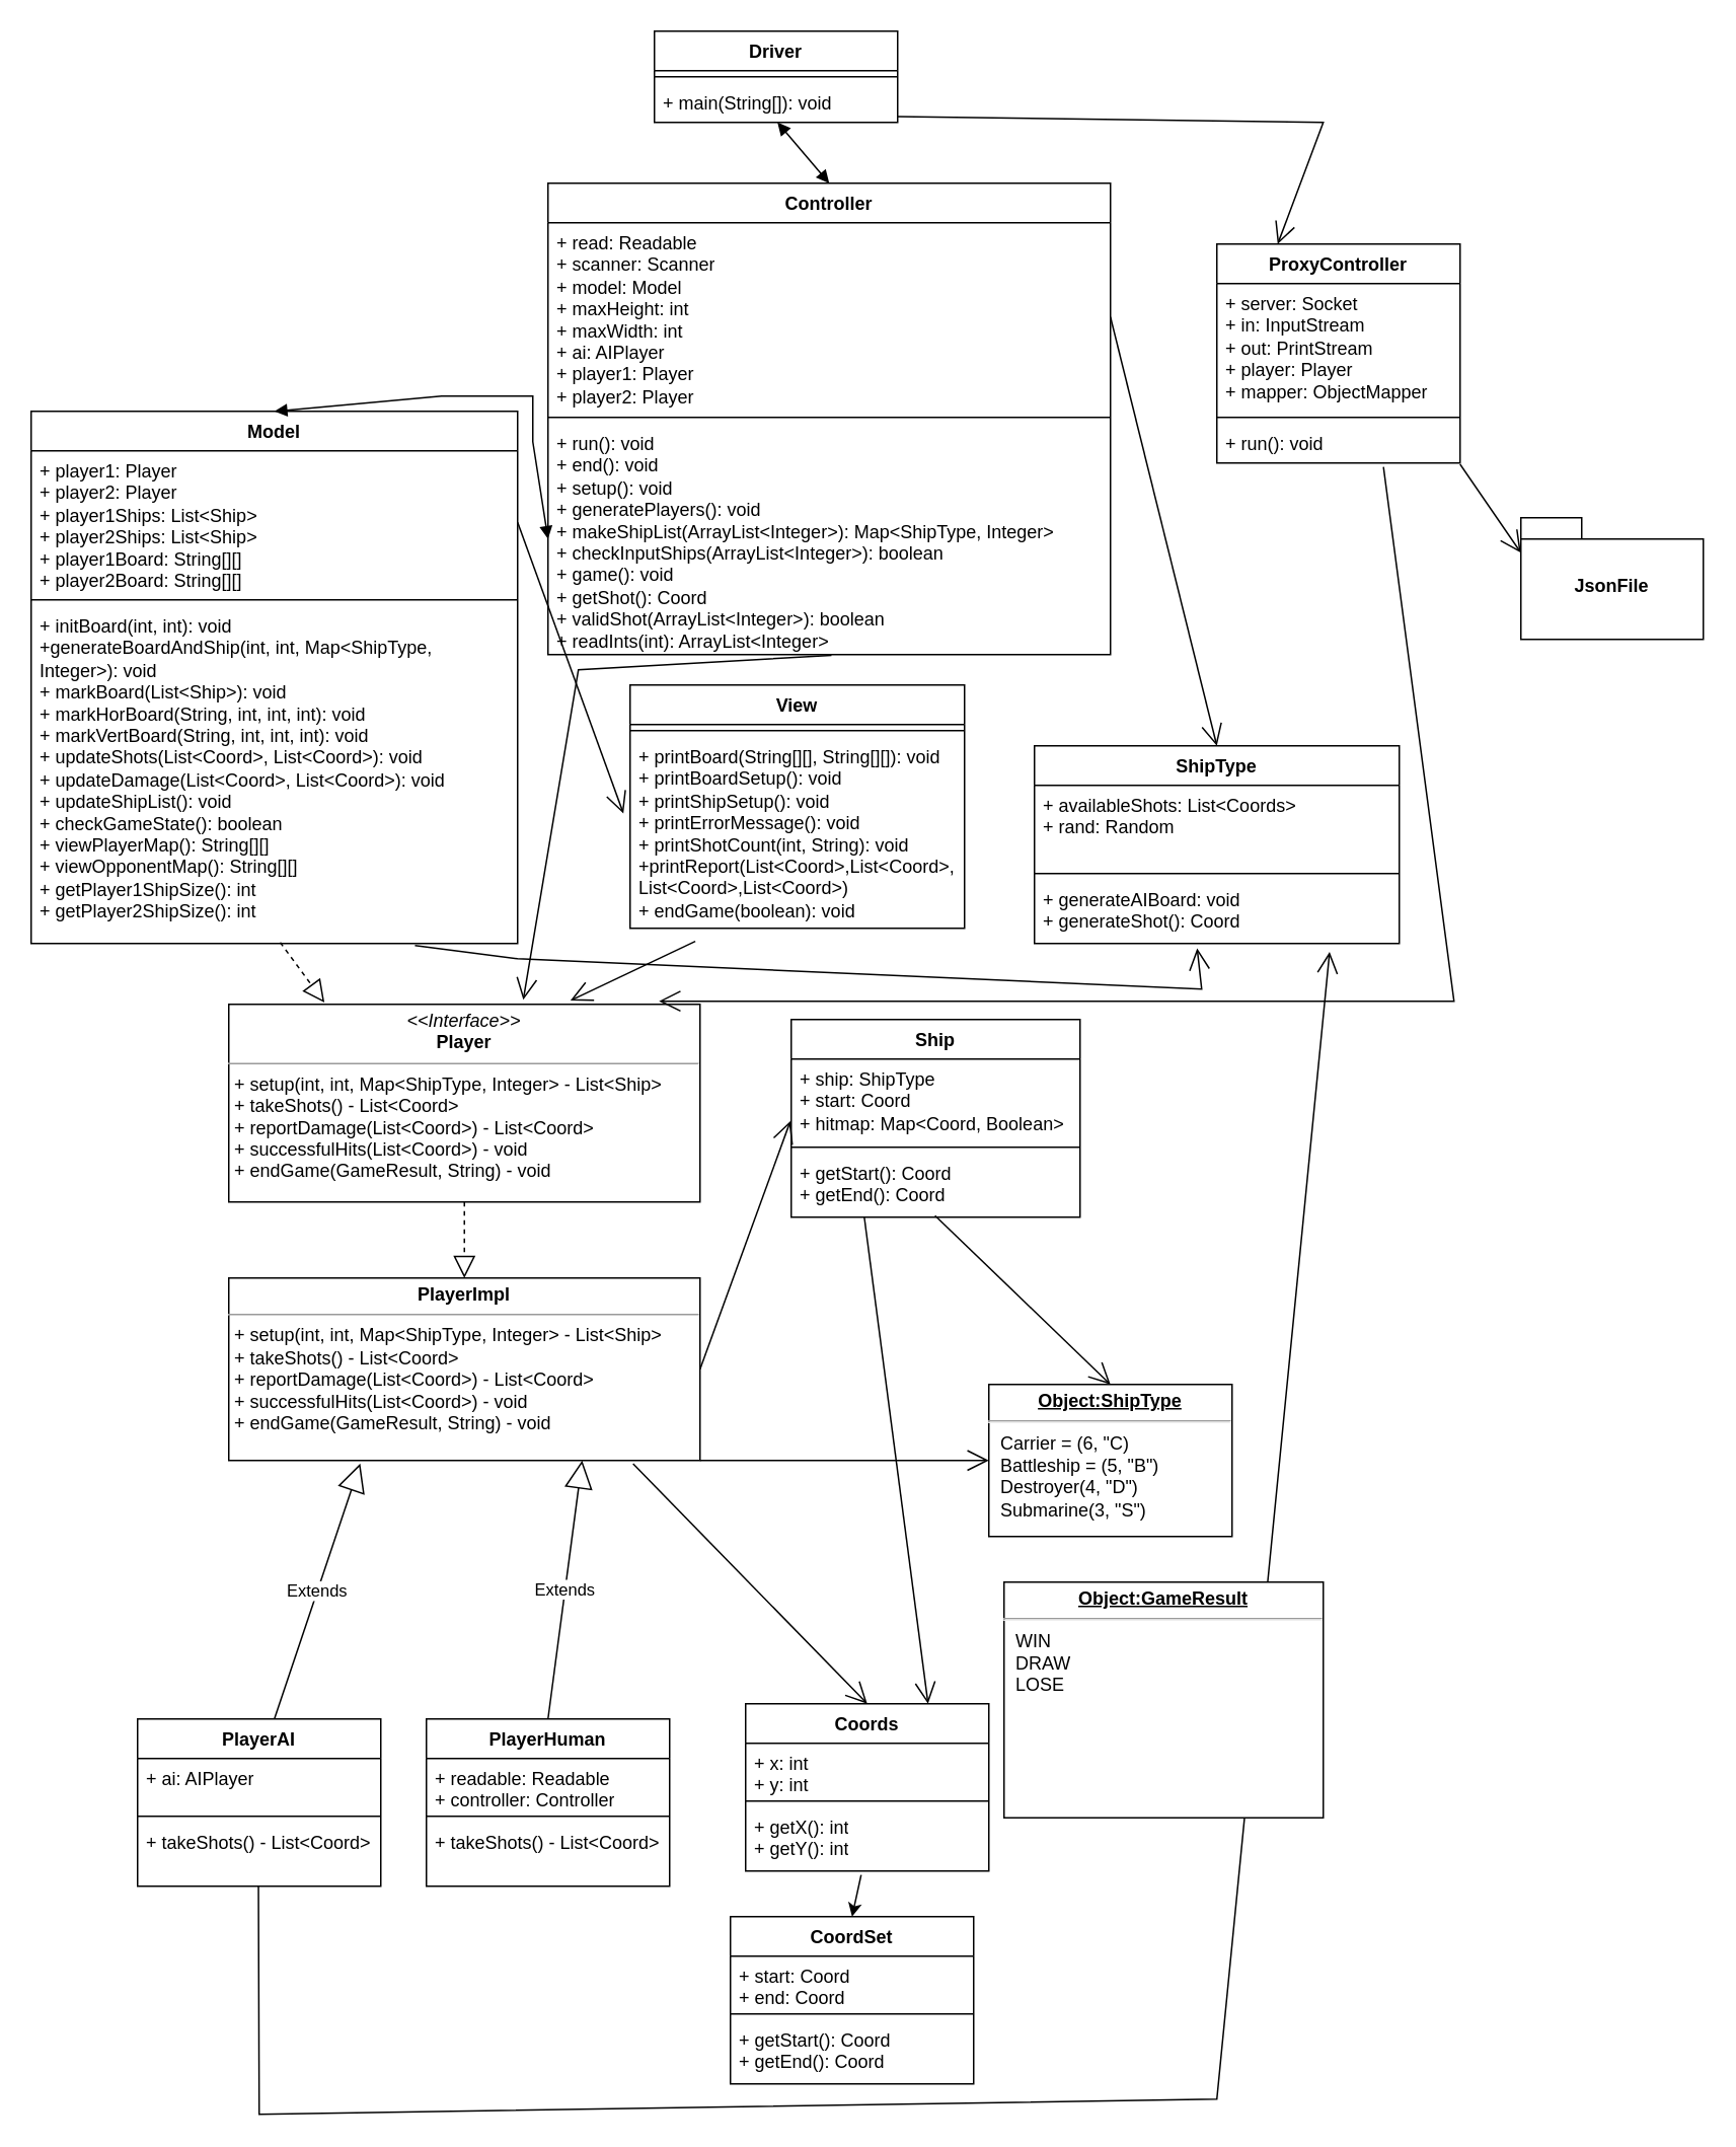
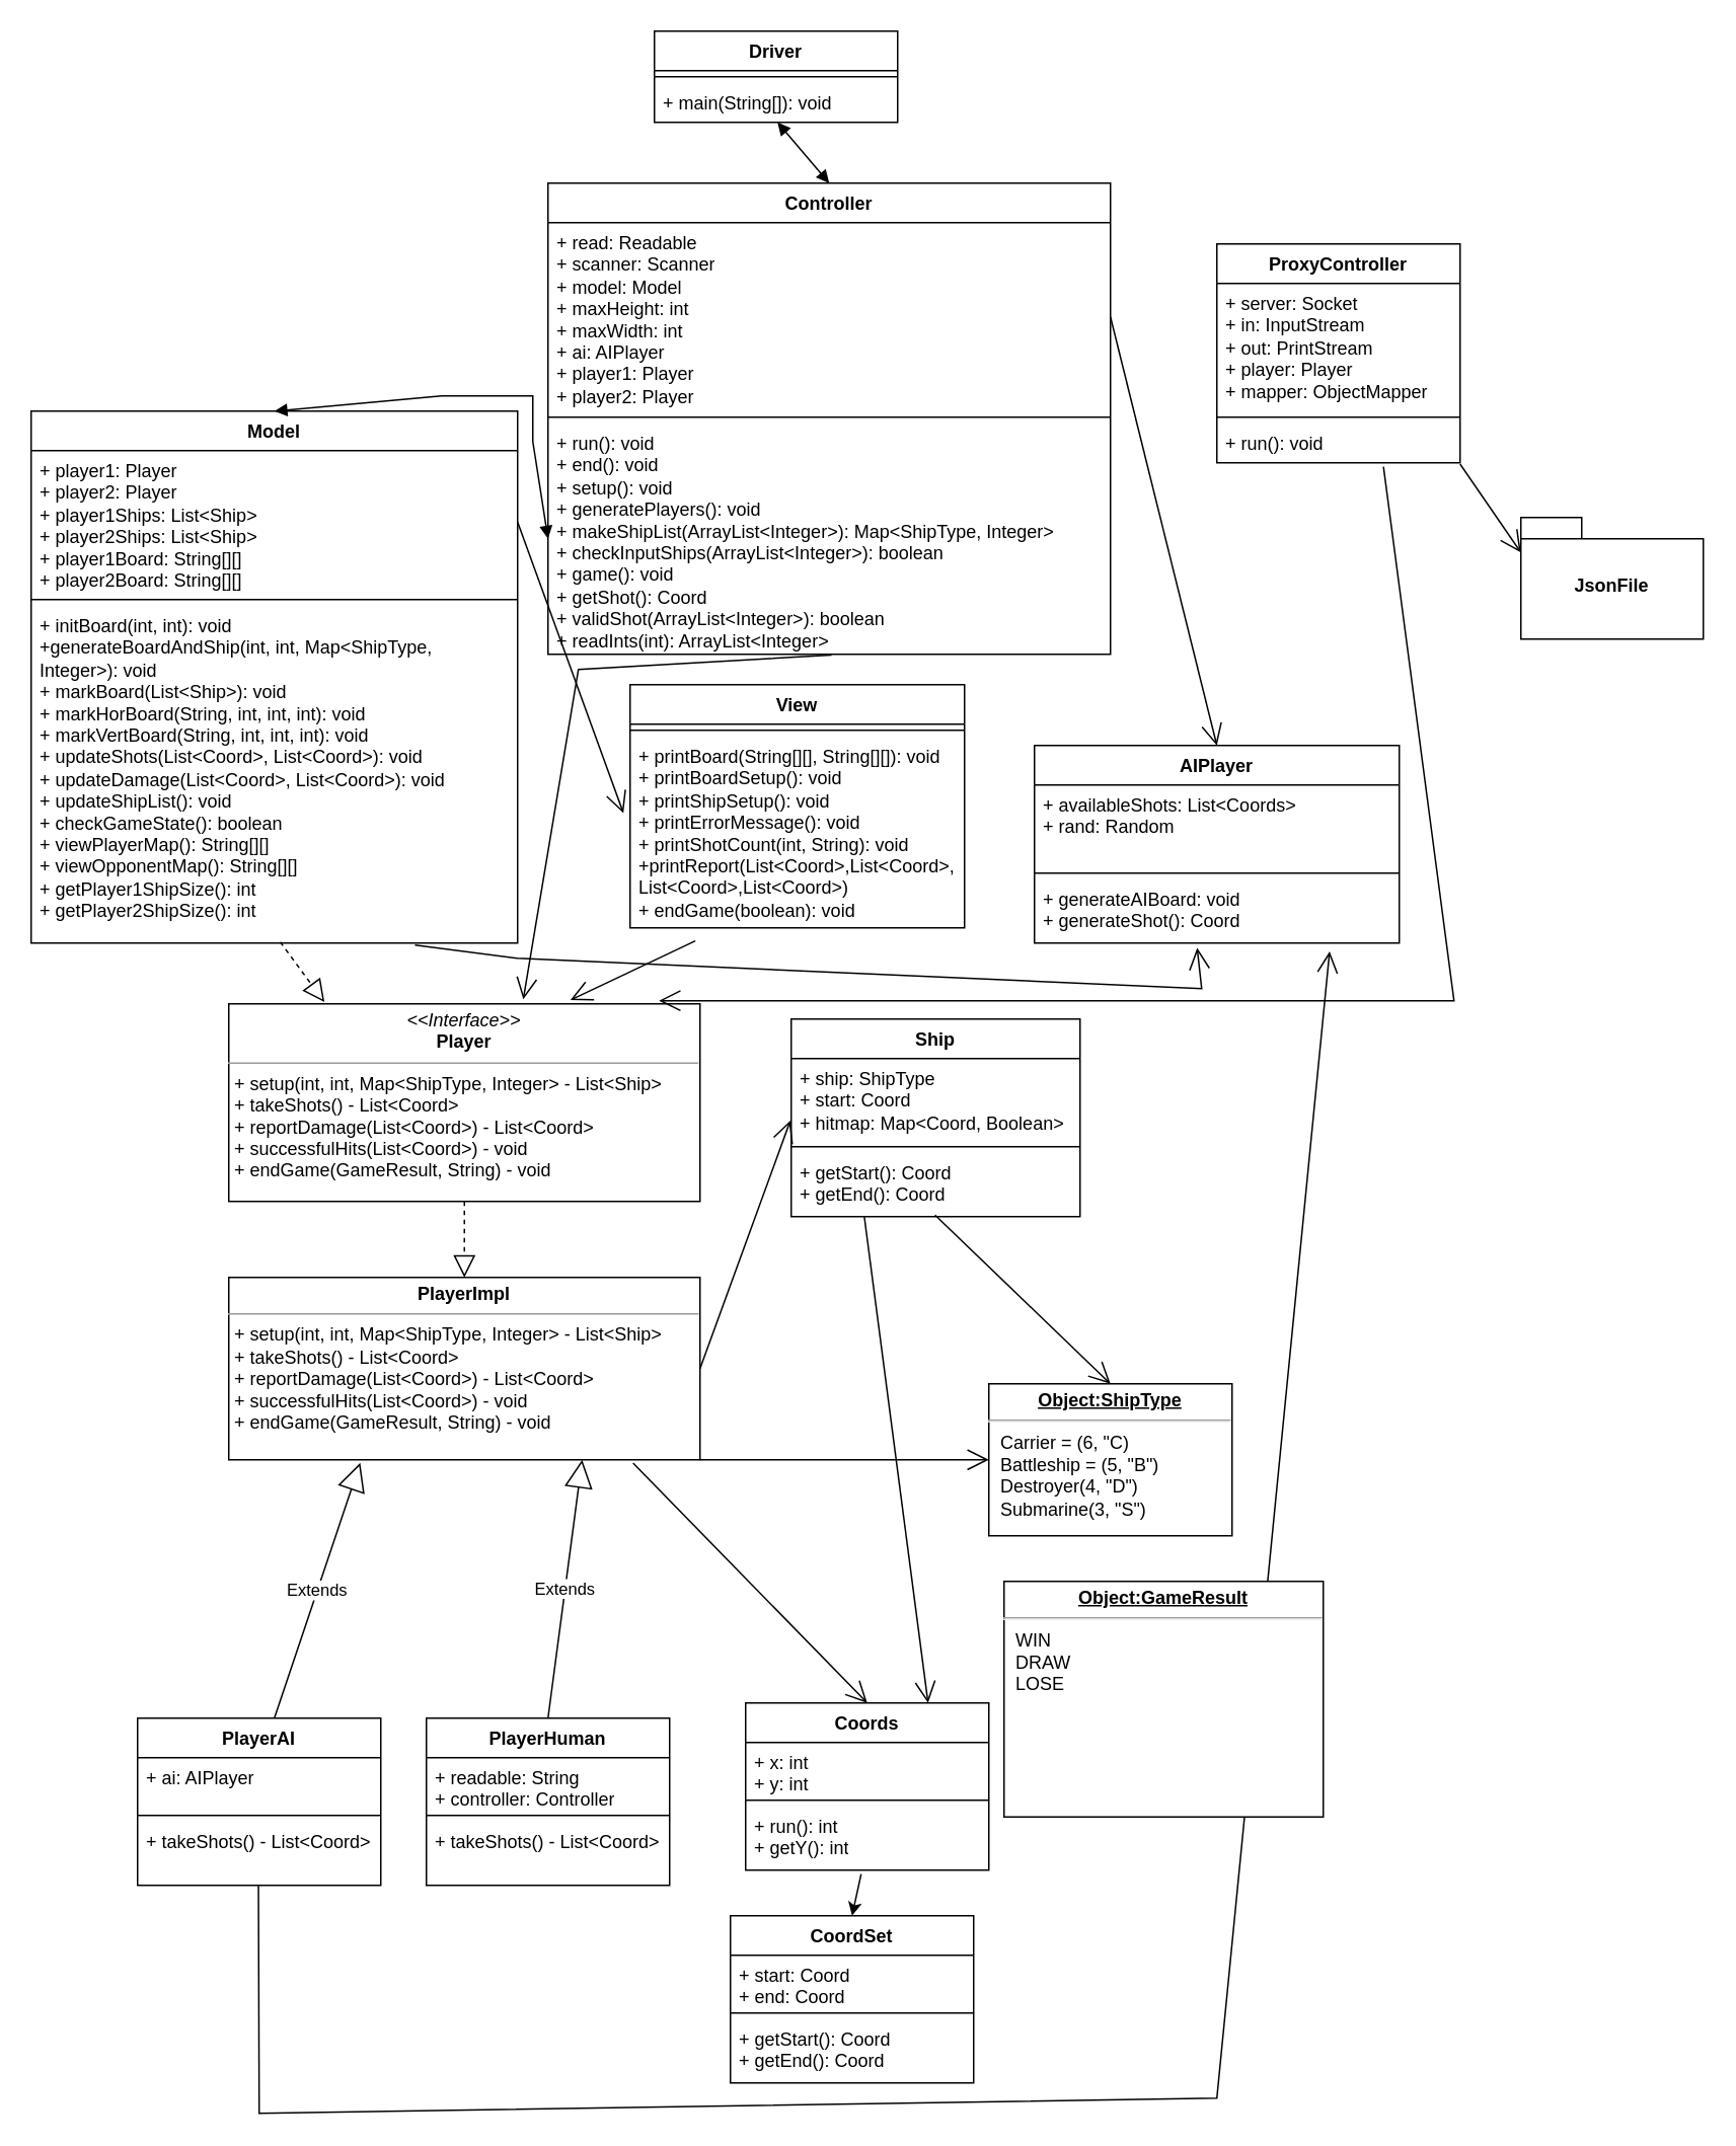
- <mxCell id="67" value="" style="endArrow=open;endFill=1;endSize=12;html=1;rounded=0;exitX=0.997;exitY=0.851;exitDx=0;exitDy=0;exitPerimeter=0;entryX=0.25;entryY=0;entryDx=0;entryDy=0;" edge="1" parent="1" source="31" target="62"><mxGeometry width="160" relative="1" as="geometry"><mxPoint x="590" y="70" as="sourcePoint" /><mxPoint x="870" y="110" as="targetPoint" /><Array as="points"><mxPoint x="870" y="80" /></Array></mxGeometry></mxCell>
- <mxCell id="54" value="ShipType" style="swimlane;fontStyle=1;align=center;verticalAlign=top;childLayout=stackLayout;horizontal=1;startSize=26;horizontalStack=0;resizeParent=1;resizeParentMax=0;resizeLast=0;collapsible=1;marginBottom=0;whiteSpace=wrap;html=1;" parent="1" vertex="1"><mxGeometry x="680" y="490" width="240" height="130" as="geometry" /></mxCell>
+ <mxCell id="54" value="AIPlayer" style="swimlane;fontStyle=1;align=center;verticalAlign=top;childLayout=stackLayout;horizontal=1;startSize=26;horizontalStack=0;resizeParent=1;resizeParentMax=0;resizeLast=0;collapsible=1;marginBottom=0;whiteSpace=wrap;html=1;" parent="1" vertex="1"><mxGeometry x="680" y="490" width="240" height="130" as="geometry" /></mxCell>
- <mxCell id="50" value="+ readable: Readable&lt;br&gt;+ controller: Controller" style="text;strokeColor=none;fillColor=none;align=left;verticalAlign=top;spacingLeft=4;spacingRight=4;overflow=hidden;rotatable=0;points=[[0,0.5],[1,0.5]];portConstraint=eastwest;whiteSpace=wrap;html=1;" parent="49" vertex="1"><mxGeometry y="26" width="160" height="34" as="geometry" /></mxCell>
+ <mxCell id="50" value="+ readable: String&lt;br&gt;+ controller: Controller" style="text;strokeColor=none;fillColor=none;align=left;verticalAlign=top;spacingLeft=4;spacingRight=4;overflow=hidden;rotatable=0;points=[[0,0.5],[1,0.5]];portConstraint=eastwest;whiteSpace=wrap;html=1;" parent="49" vertex="1"><mxGeometry y="26" width="160" height="34" as="geometry" /></mxCell>
- <mxCell id="27" value="+ getX(): int&lt;br&gt;+ getY(): int" style="text;strokeColor=none;fillColor=none;align=left;verticalAlign=top;spacingLeft=4;spacingRight=4;overflow=hidden;rotatable=0;points=[[0,0.5],[1,0.5]];portConstraint=eastwest;whiteSpace=wrap;html=1;" parent="24" vertex="1"><mxGeometry y="68" width="160" height="42" as="geometry" /></mxCell>
+ <mxCell id="27" value="+ run(): int&lt;br&gt;+ getY(): int" style="text;strokeColor=none;fillColor=none;align=left;verticalAlign=top;spacingLeft=4;spacingRight=4;overflow=hidden;rotatable=0;points=[[0,0.5],[1,0.5]];portConstraint=eastwest;whiteSpace=wrap;html=1;" parent="24" vertex="1"><mxGeometry y="68" width="160" height="42" as="geometry" /></mxCell>
